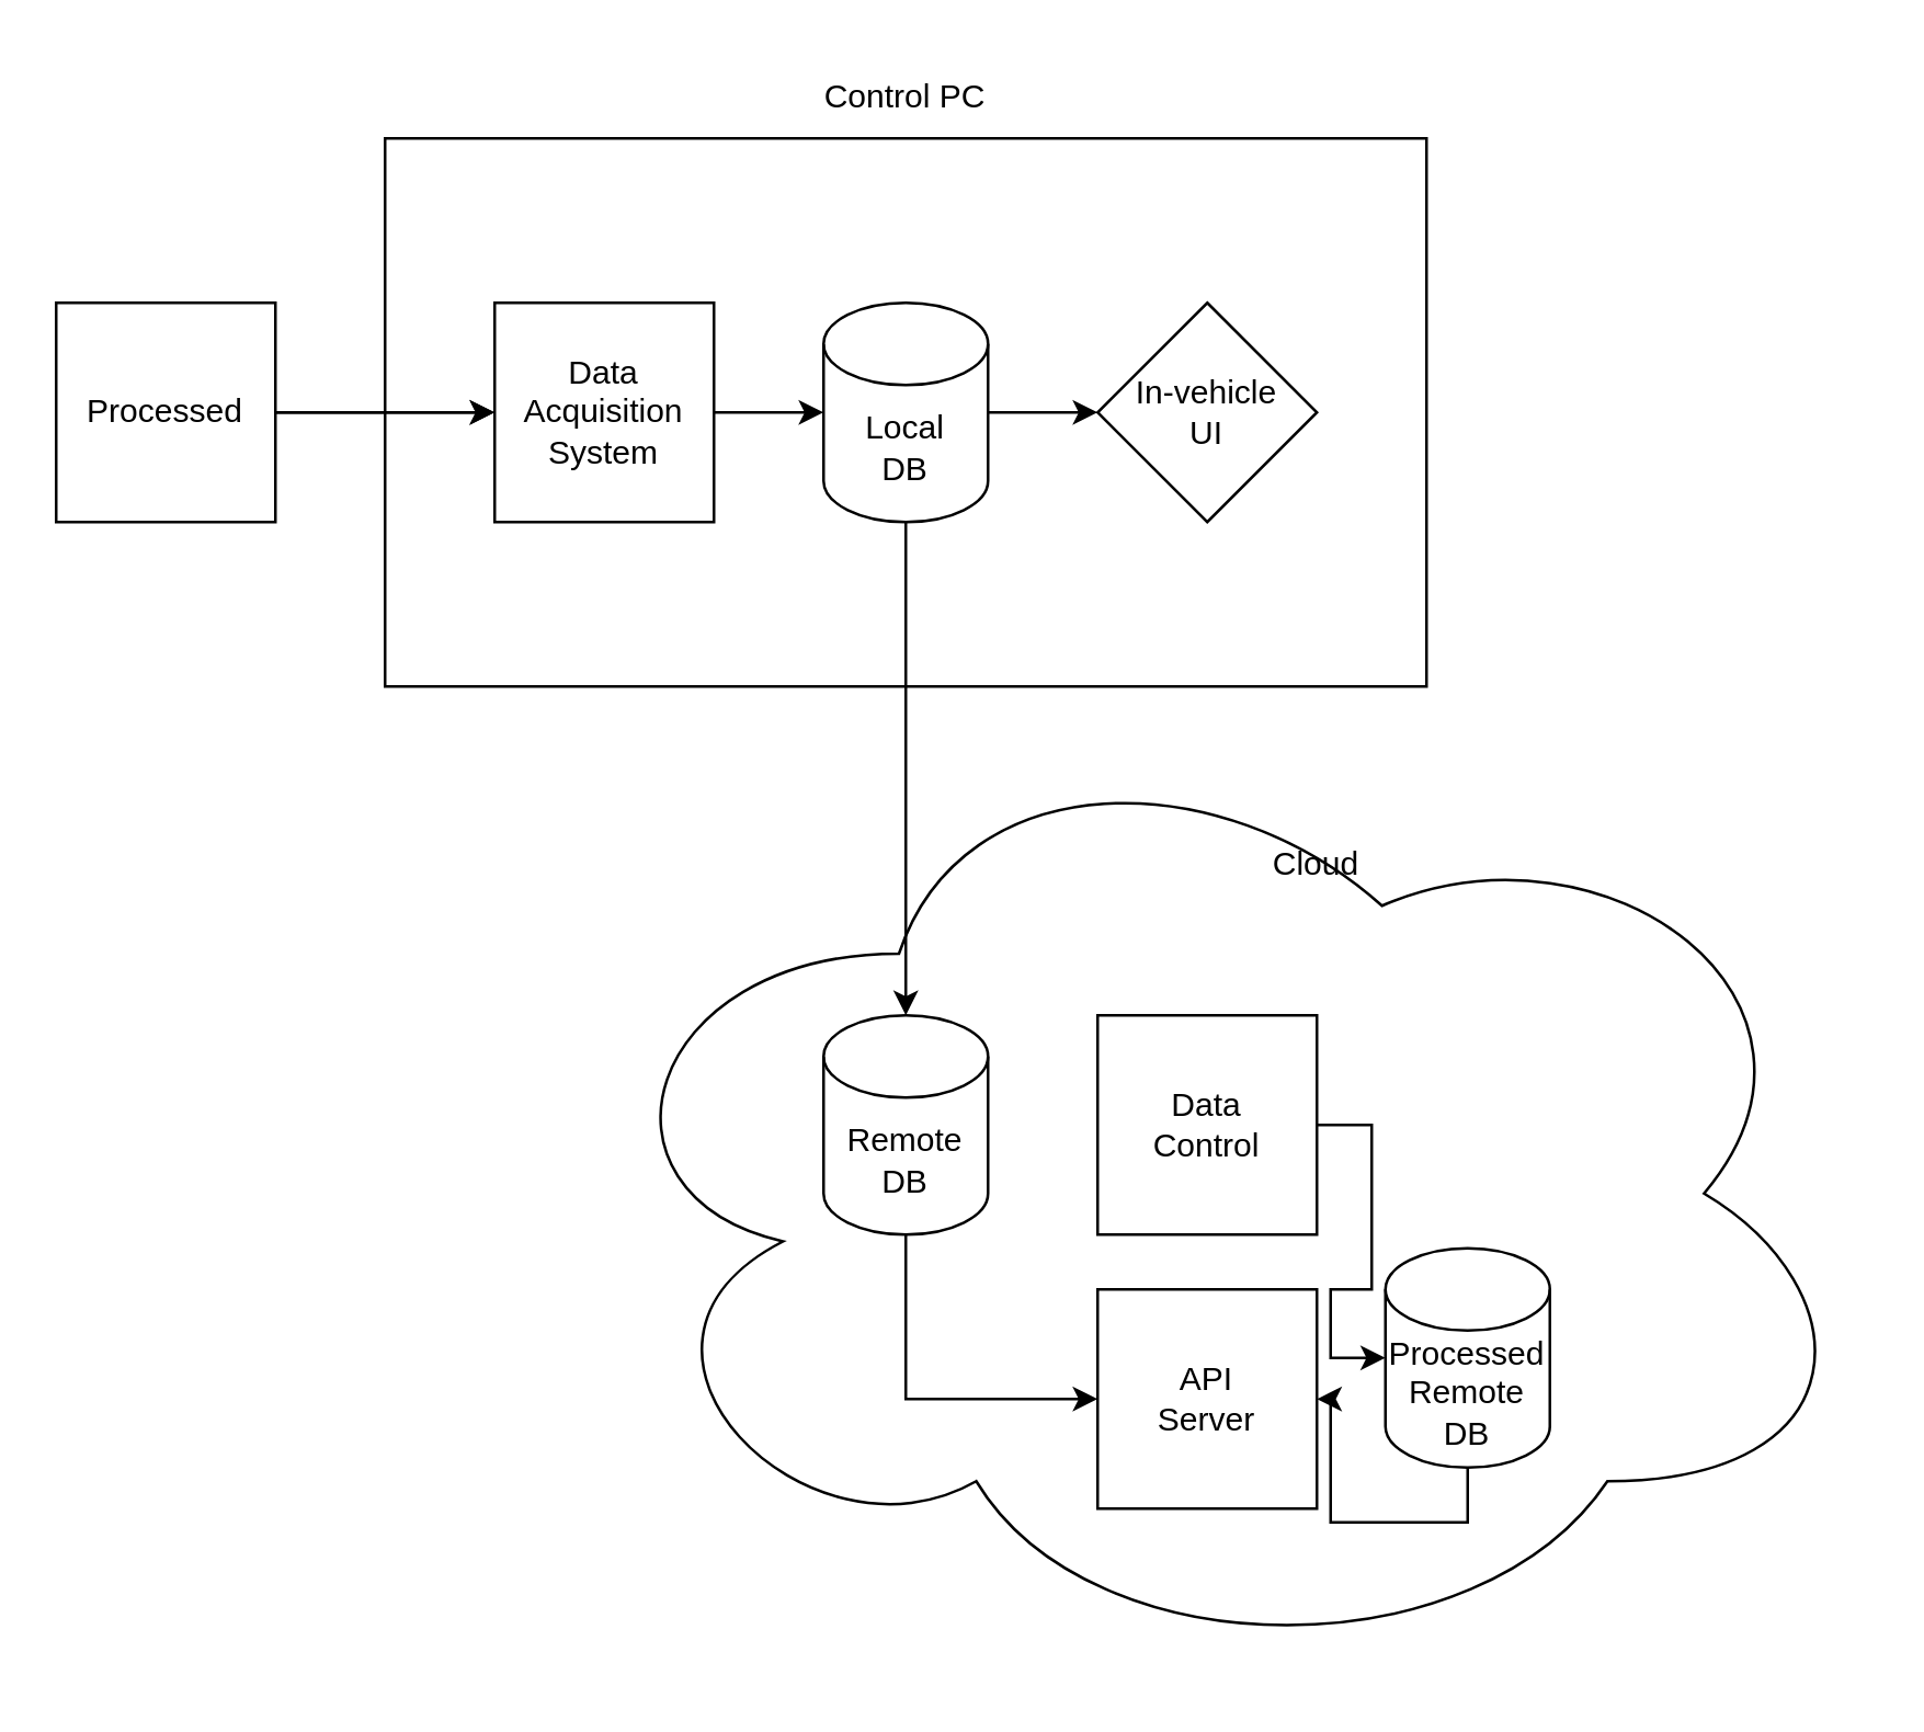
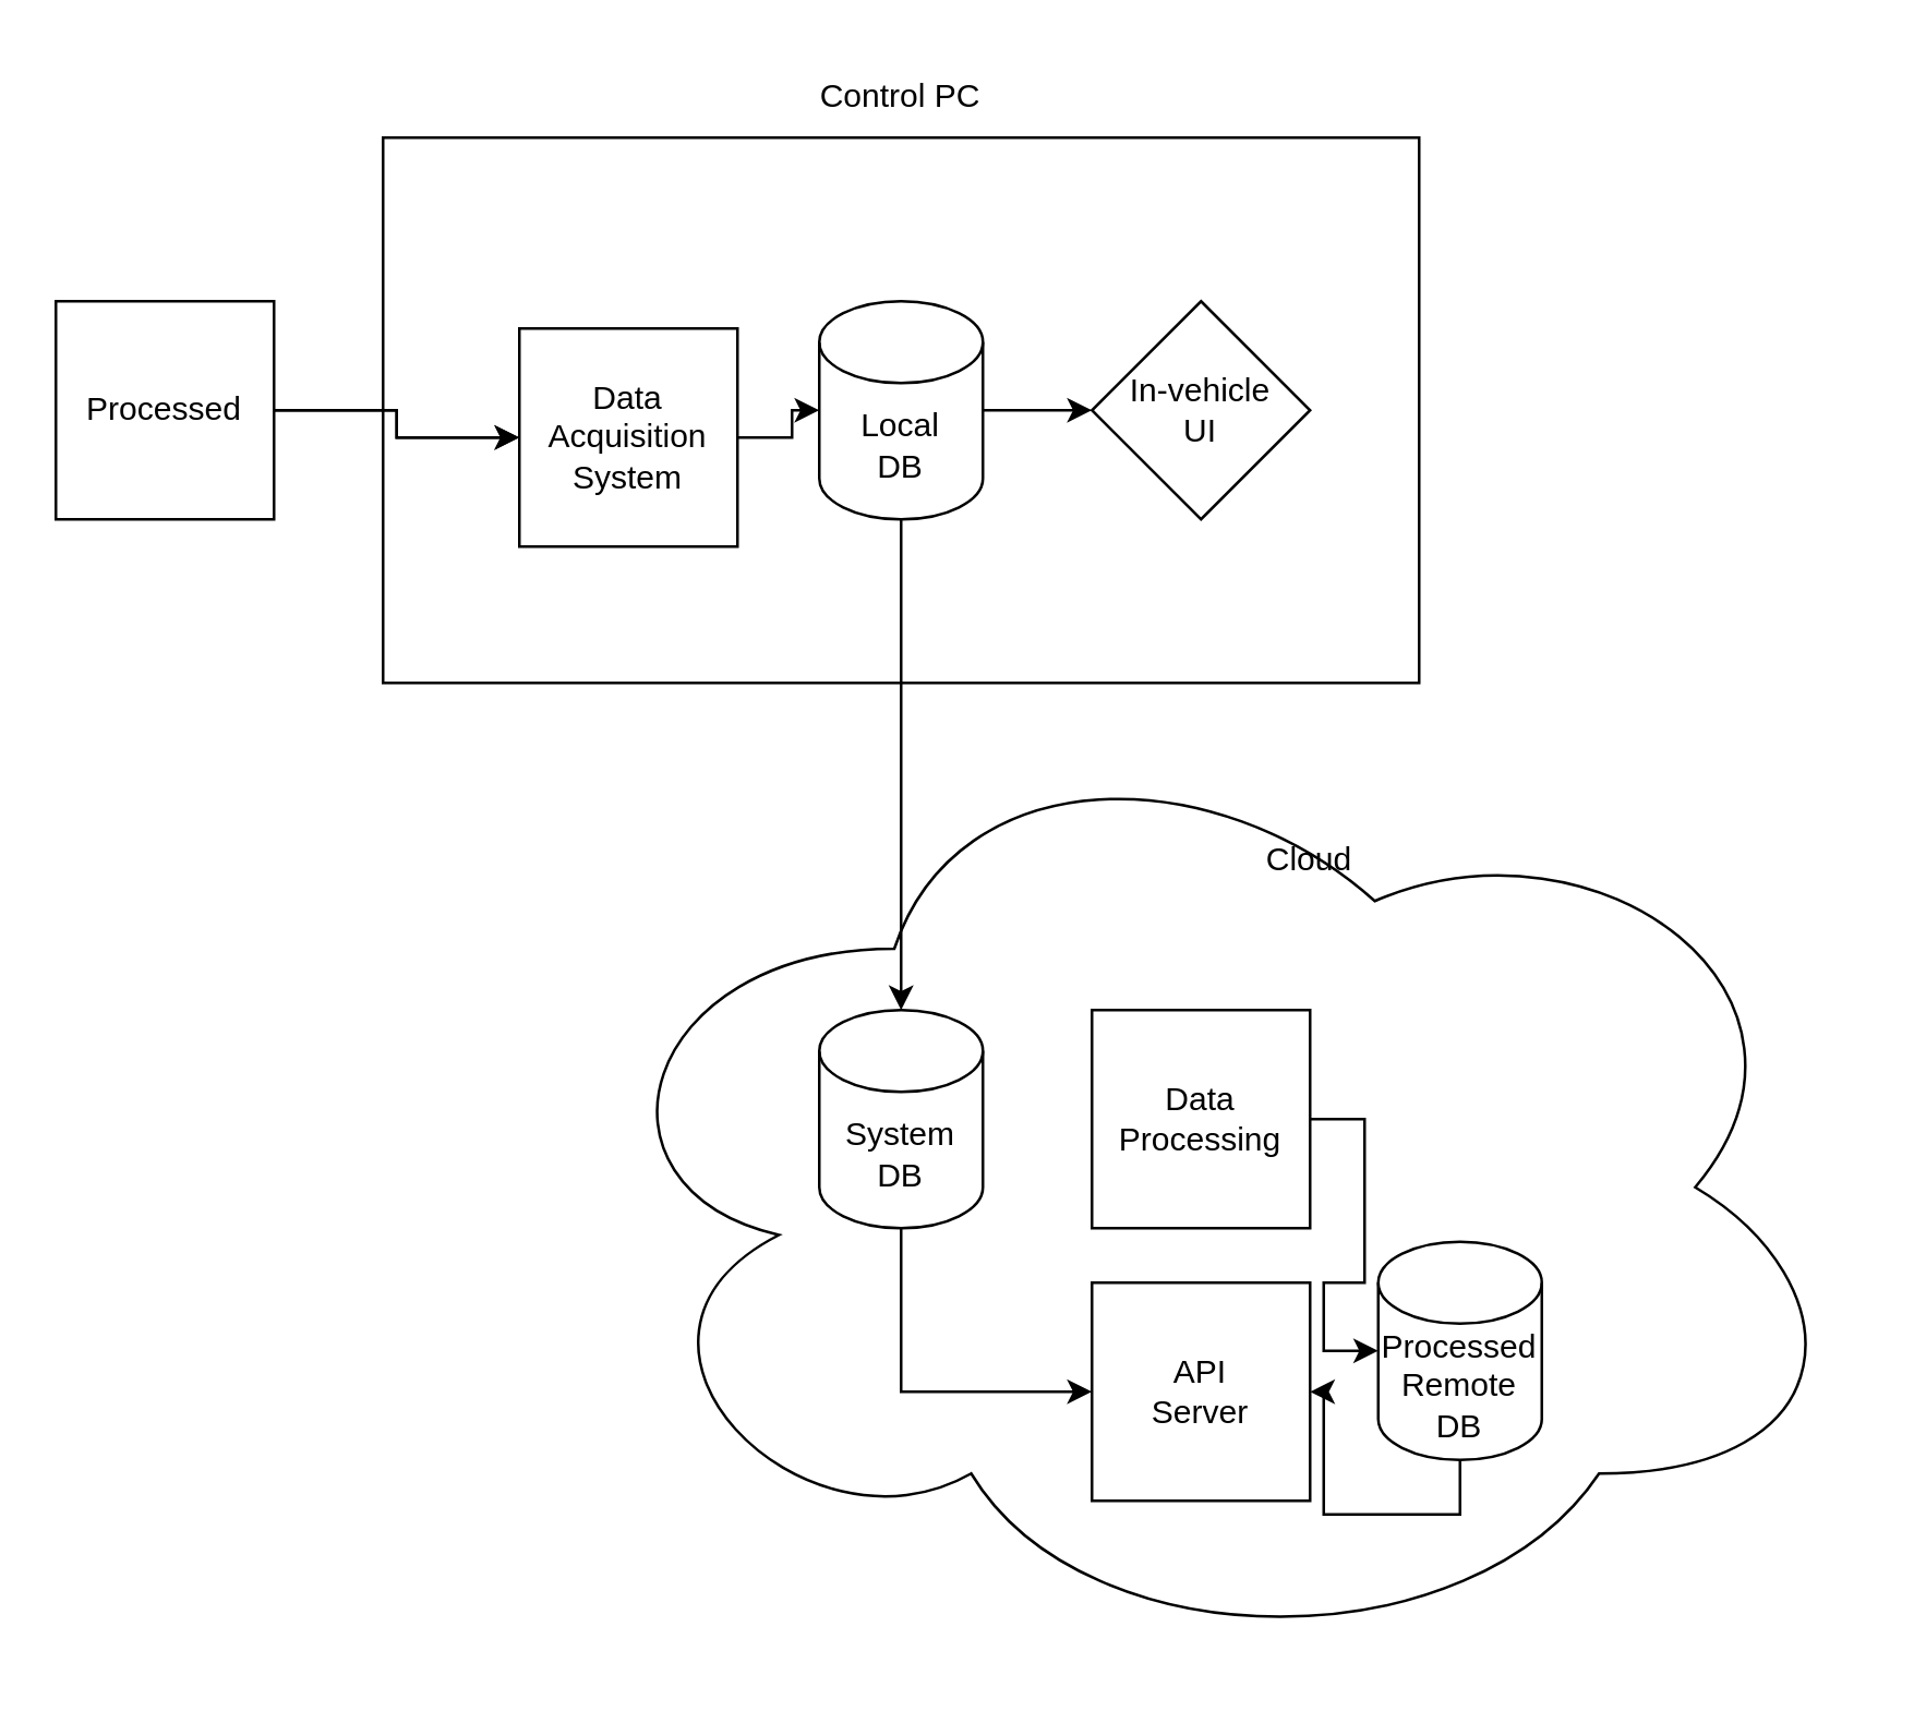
- <mxCell id="10" value="&lt;font&gt;Data&lt;/font&gt;&lt;div&gt;&lt;font&gt;Acquisition&lt;/font&gt;&lt;/div&gt;&lt;div&gt;&lt;font&gt;System&lt;/font&gt;&lt;/div&gt;" style="rounded=0;whiteSpace=wrap;html=1;glass=0;fillColor=none;strokeColor=#000000;fontColor=default;" parent="1" vertex="1"><mxGeometry x="180" y="110" width="80" height="80" as="geometry" /></mxCell>
+ <mxCell id="10" value="&lt;font&gt;Data&lt;/font&gt;&lt;div&gt;&lt;font&gt;Acquisition&lt;/font&gt;&lt;/div&gt;&lt;div&gt;&lt;font&gt;System&lt;/font&gt;&lt;/div&gt;" style="rounded=0;whiteSpace=wrap;html=1;glass=0;fillColor=none;strokeColor=#000000;fontColor=default;" parent="1" vertex="1"><mxGeometry x="190" y="120" width="80" height="80" as="geometry" /></mxCell>
- <mxCell id="18" value="&lt;font&gt;Data&lt;/font&gt;&lt;div&gt;&lt;font&gt;Control&lt;/font&gt;&lt;/div&gt;" style="rounded=0;whiteSpace=wrap;html=1;glass=0;fillColor=none;strokeColor=#000000;fontColor=default;" parent="1" vertex="1"><mxGeometry x="400" y="370" width="80" height="80" as="geometry" /></mxCell>
+ <mxCell id="18" value="&lt;font&gt;Data&lt;/font&gt;&lt;div&gt;&lt;font&gt;Processing&lt;/font&gt;&lt;/div&gt;" style="rounded=0;whiteSpace=wrap;html=1;glass=0;fillColor=none;strokeColor=#000000;fontColor=default;" parent="1" vertex="1"><mxGeometry x="400" y="370" width="80" height="80" as="geometry" /></mxCell>
- <mxCell id="16" value="&lt;font&gt;Remote&lt;/font&gt;&lt;div&gt;&lt;font&gt;DB&lt;/font&gt;&lt;/div&gt;" style="shape=cylinder3;whiteSpace=wrap;html=1;boundedLbl=1;backgroundOutline=1;size=15;fillColor=none;strokeColor=#000000;fontColor=default;" parent="1" vertex="1"><mxGeometry x="300" y="370" width="60" height="80" as="geometry" /></mxCell>
+ <mxCell id="16" value="&lt;font&gt;System&lt;/font&gt;&lt;div&gt;&lt;font&gt;DB&lt;/font&gt;&lt;/div&gt;" style="shape=cylinder3;whiteSpace=wrap;html=1;boundedLbl=1;backgroundOutline=1;size=15;fillColor=none;strokeColor=#000000;fontColor=default;" parent="1" vertex="1"><mxGeometry x="300" y="370" width="60" height="80" as="geometry" /></mxCell>
